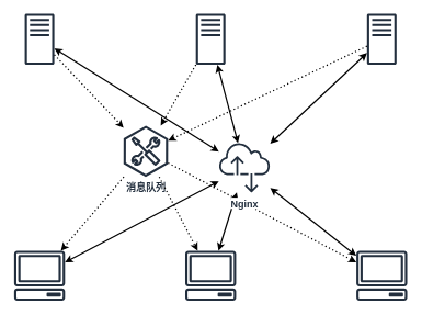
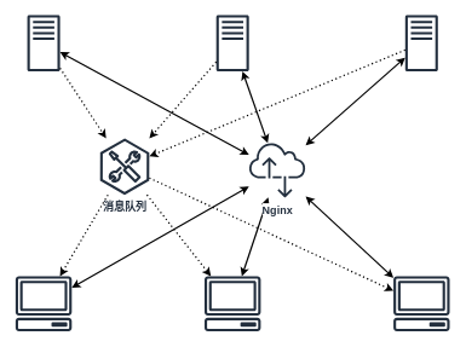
- <mxCell id="8" value="&lt;font style=&quot;background-color: rgb(255 , 255 , 255) ; font-size: 15px&quot;&gt;&lt;b&gt;消息队列&lt;/b&gt;&lt;/font&gt;" style="outlineConnect=0;fontColor=#232F3E;gradientColor=none;fillColor=#232F3E;strokeColor=none;dashed=0;verticalLabelPosition=bottom;verticalAlign=top;align=center;html=1;fontSize=12;fontStyle=0;aspect=fixed;pointerEvents=1;shape=mxgraph.aws4.external_toolkit;" vertex="1" parent="1"><mxGeometry x="187" y="190" width="68" height="78" as="geometry" /></mxCell>
+ <mxCell id="8" value="&lt;font style=&quot;background-color: rgb(255 , 255 , 255) ; font-size: 15px&quot;&gt;&lt;b&gt;消息队列&lt;/b&gt;&lt;/font&gt;" style="outlineConnect=0;fontColor=#232F3E;gradientColor=none;fillColor=#232F3E;strokeColor=none;dashed=0;verticalLabelPosition=bottom;verticalAlign=top;align=center;html=1;fontSize=12;fontStyle=0;aspect=fixed;pointerEvents=1;shape=mxgraph.aws4.external_toolkit;" vertex="1" parent="1"><mxGeometry x="137" y="190" width="68" height="78" as="geometry" /></mxCell>
- <mxCell id="20" value="&lt;font size=&quot;1&quot;&gt;&lt;b style=&quot;background-color: rgb(255 , 255 , 255) ; font-size: 15px&quot;&gt;Nginx&lt;/b&gt;&lt;/font&gt;" style="outlineConnect=0;fontColor=#232F3E;gradientColor=none;fillColor=#232F3E;strokeColor=none;dashed=0;verticalLabelPosition=bottom;verticalAlign=top;align=center;html=1;fontSize=12;fontStyle=0;aspect=fixed;pointerEvents=1;shape=mxgraph.aws4.internet_alt2;" vertex="1" parent="1"><mxGeometry x="332" y="215" width="78" height="78" as="geometry" /></mxCell>
+ <mxCell id="20" value="&lt;font size=&quot;1&quot;&gt;&lt;b style=&quot;background-color: rgb(255 , 255 , 255) ; font-size: 15px&quot;&gt;Nginx&lt;/b&gt;&lt;/font&gt;" style="outlineConnect=0;fontColor=#232F3E;gradientColor=none;fillColor=#232F3E;strokeColor=none;dashed=0;verticalLabelPosition=bottom;verticalAlign=top;align=center;html=1;fontSize=12;fontStyle=0;aspect=fixed;pointerEvents=1;shape=mxgraph.aws4.internet_alt2;" vertex="1" parent="1"><mxGeometry x="342" y="195" width="78" height="78" as="geometry" /></mxCell>
